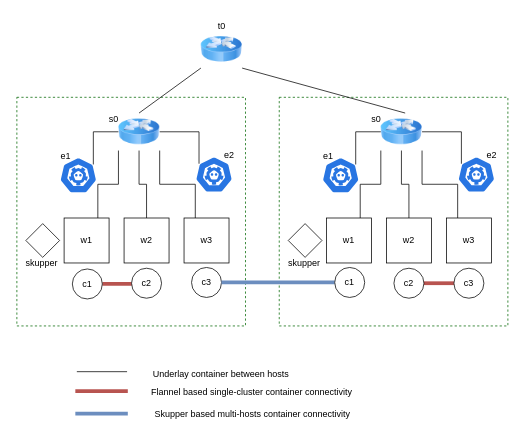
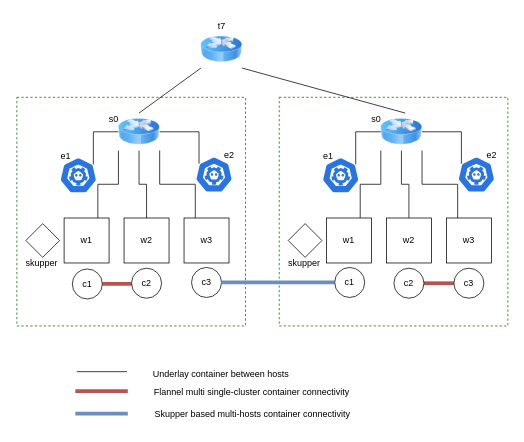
- <mxCell id="25" value="t0" style="text;html=1;align=center;verticalAlign=middle;resizable=0;points=[];autosize=1;strokeColor=none;fillColor=none;" vertex="1" parent="1"><mxGeometry x="275" y="20" width="40" height="30" as="geometry" /></mxCell>
+ <mxCell id="25" value="t7" style="text;html=1;align=center;verticalAlign=middle;resizable=0;points=[];autosize=1;strokeColor=none;fillColor=none;" vertex="1" parent="1"><mxGeometry x="275" y="20" width="40" height="30" as="geometry" /></mxCell>
- <mxCell id="50" value="Flannel based single-cluster container connectivity" style="text;html=1;align=center;verticalAlign=middle;resizable=0;points=[];autosize=1;strokeColor=none;fillColor=none;" vertex="1" parent="1"><mxGeometry x="170" y="507" width="330" height="30" as="geometry" /></mxCell>
+ <mxCell id="50" value="Flannel multi single-cluster container connectivity" style="text;html=1;align=center;verticalAlign=middle;resizable=0;points=[];autosize=1;strokeColor=none;fillColor=none;" vertex="1" parent="1"><mxGeometry x="170" y="507" width="330" height="30" as="geometry" /></mxCell>
